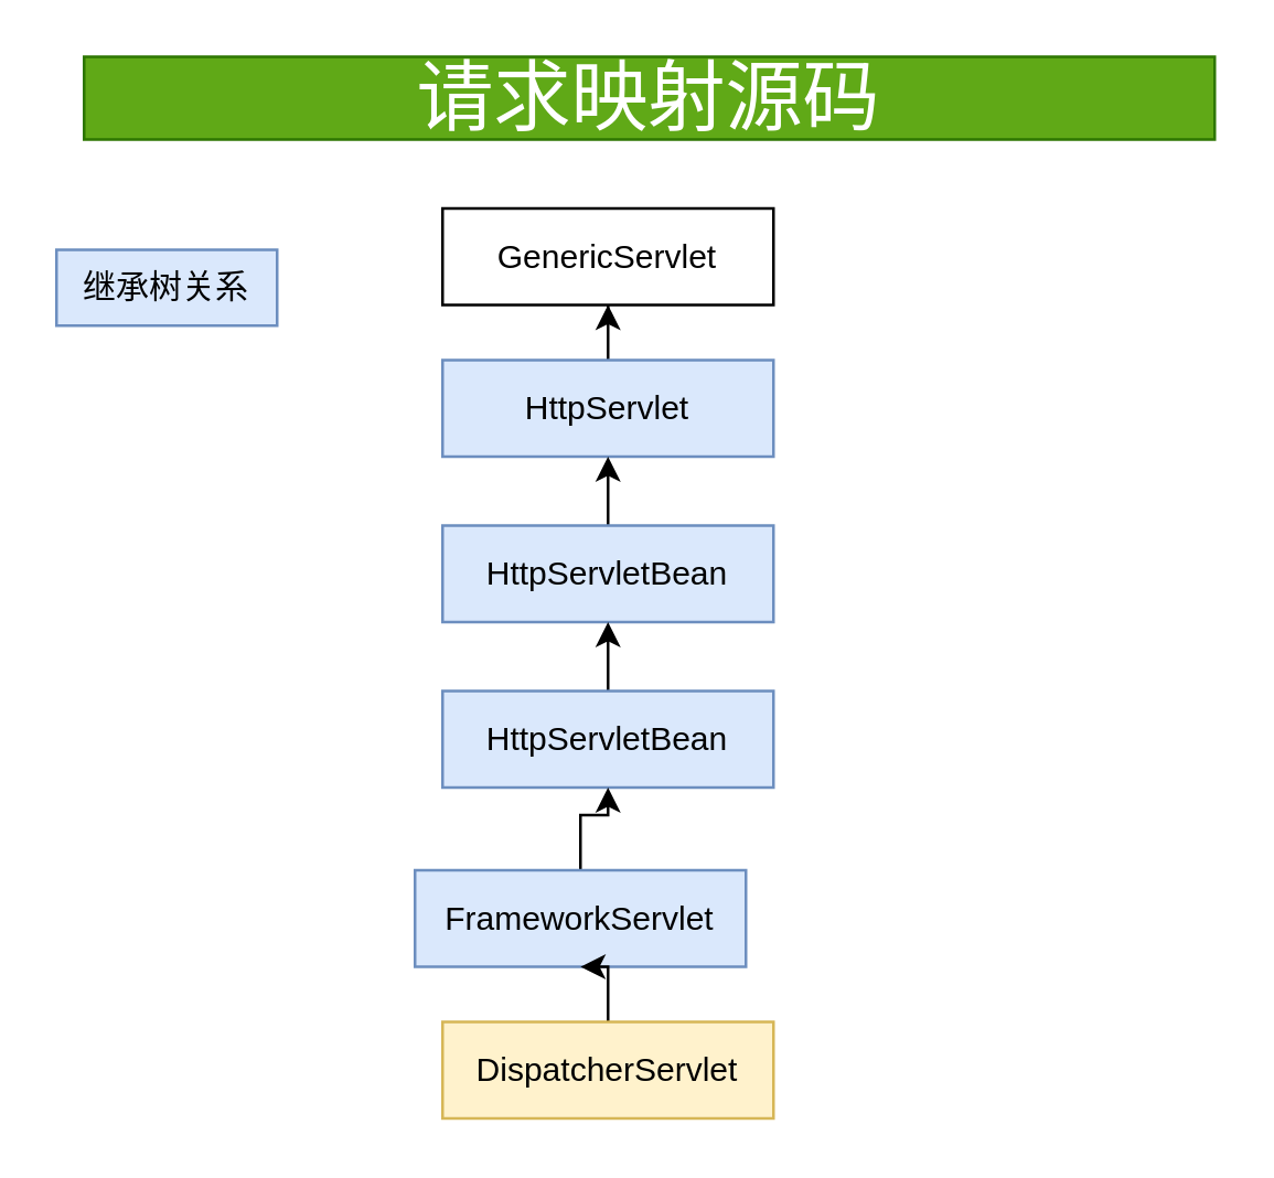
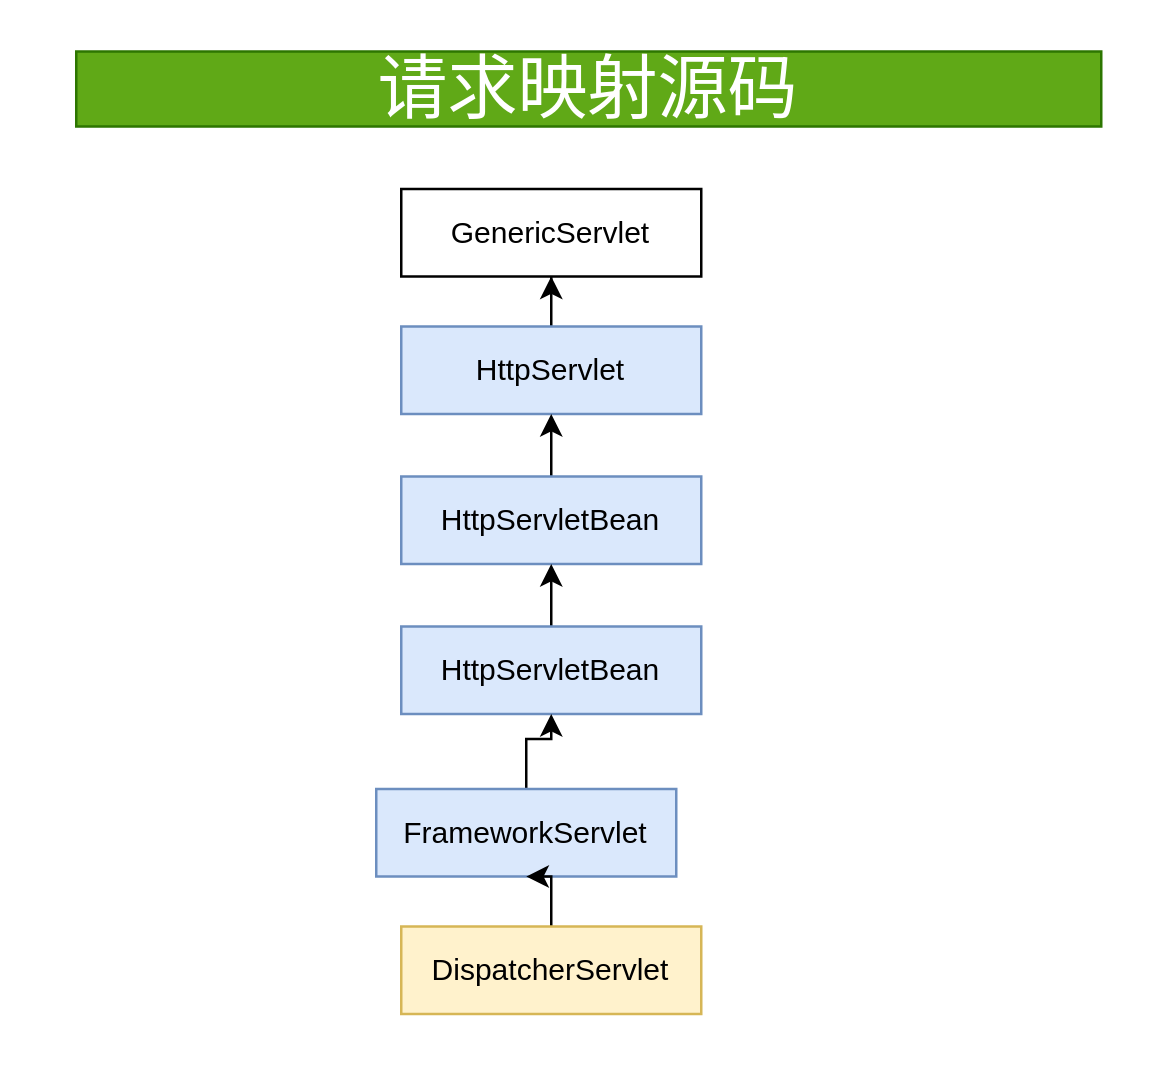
- <mxCell id="2" value="继承树关系" style="text;html=1;strokeColor=#6c8ebf;fillColor=#dae8fc;align=center;verticalAlign=middle;whiteSpace=wrap;rounded=0;" vertex="1" parent="1"><mxGeometry x="20" y="90" width="80" height="27.5" as="geometry" /></mxCell>
